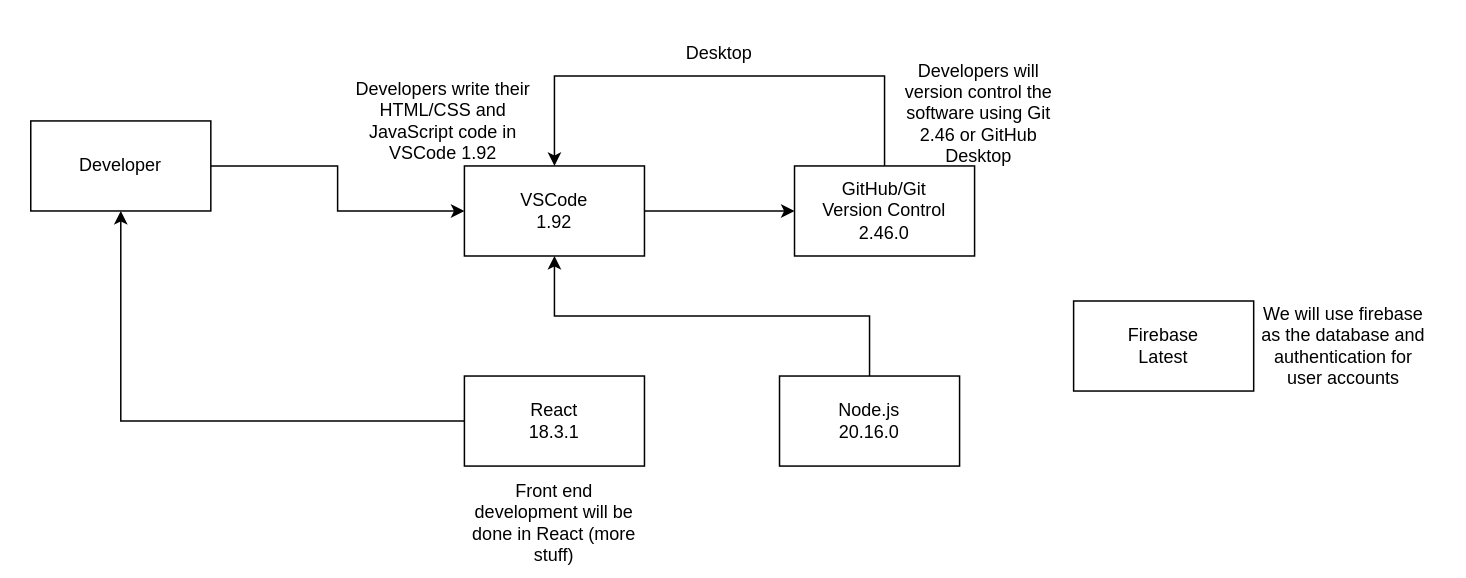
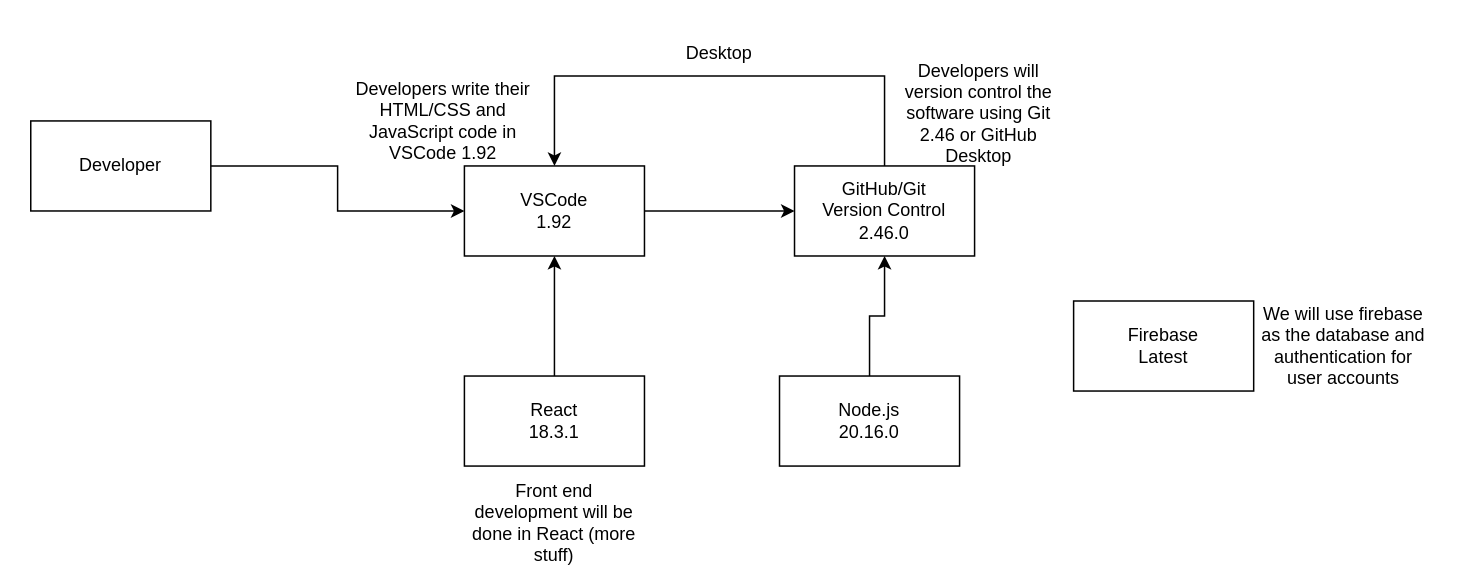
- <mxCell id="8" style="edgeStyle=orthogonalEdgeStyle;rounded=0;orthogonalLoop=1;jettySize=auto;html=1;entryX=0.5;entryY=1;entryDx=0;entryDy=0;exitX=0.5;exitY=0;exitDx=0;exitDy=0;" edge="1" parent="1" source="9" target="3"><mxGeometry relative="1" as="geometry" /></mxCell>
+ <mxCell id="8" style="edgeStyle=orthogonalEdgeStyle;rounded=0;orthogonalLoop=1;jettySize=auto;html=1;exitX=0.5;exitY=0;exitDx=0;exitDy=0;" edge="1" parent="1" source="9" target="5"><mxGeometry relative="1" as="geometry" /></mxCell>
- <mxCell id="6" style="edgeStyle=orthogonalEdgeStyle;rounded=0;orthogonalLoop=1;jettySize=auto;html=1;" edge="1" parent="1" source="7" target="12"><mxGeometry relative="1" as="geometry" /></mxCell>
+ <mxCell id="6" style="edgeStyle=orthogonalEdgeStyle;rounded=0;orthogonalLoop=1;jettySize=auto;html=1;entryX=0.5;entryY=1;entryDx=0;entryDy=0;" edge="1" parent="1" source="7" target="3"><mxGeometry relative="1" as="geometry" /></mxCell>
